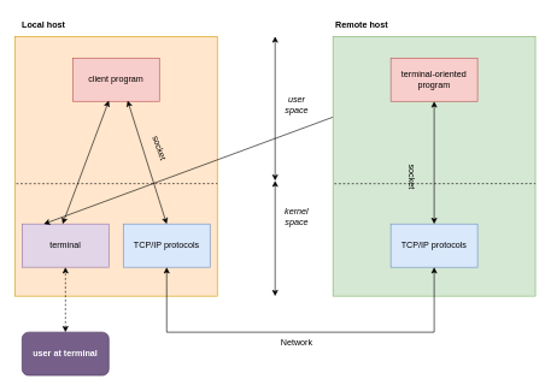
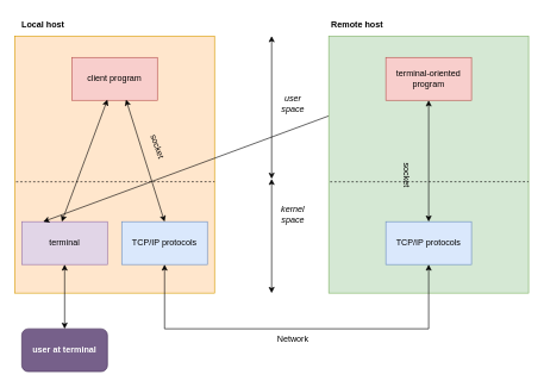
- <mxCell id="9" value="" style="endArrow=classic;startArrow=classic;html=1;rounded=0;exitX=0.5;exitY=0;exitDx=0;exitDy=0;entryX=0.5;entryY=1;entryDx=0;entryDy=0;dashed=1;" edge="1" parent="1" source="8" target="6"><mxGeometry width="50" height="50" relative="1" as="geometry"><mxPoint x="340" y="330" as="sourcePoint" /><mxPoint x="390" y="280" as="targetPoint" /></mxGeometry></mxCell>
+ <mxCell id="9" value="" style="endArrow=classic;startArrow=classic;html=1;rounded=0;exitX=0.5;exitY=0;exitDx=0;exitDy=0;entryX=0.5;entryY=1;entryDx=0;entryDy=0;" edge="1" parent="1" source="8" target="6"><mxGeometry width="50" height="50" relative="1" as="geometry"><mxPoint x="340" y="330" as="sourcePoint" /><mxPoint x="390" y="280" as="targetPoint" /></mxGeometry></mxCell>
